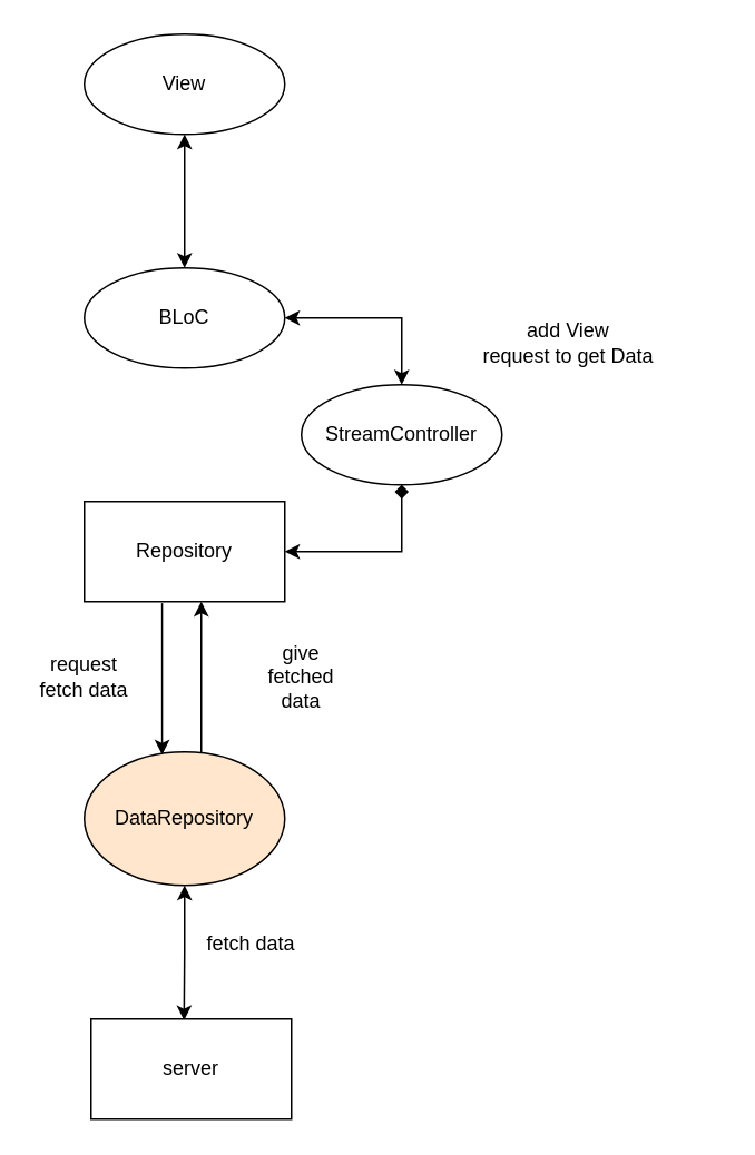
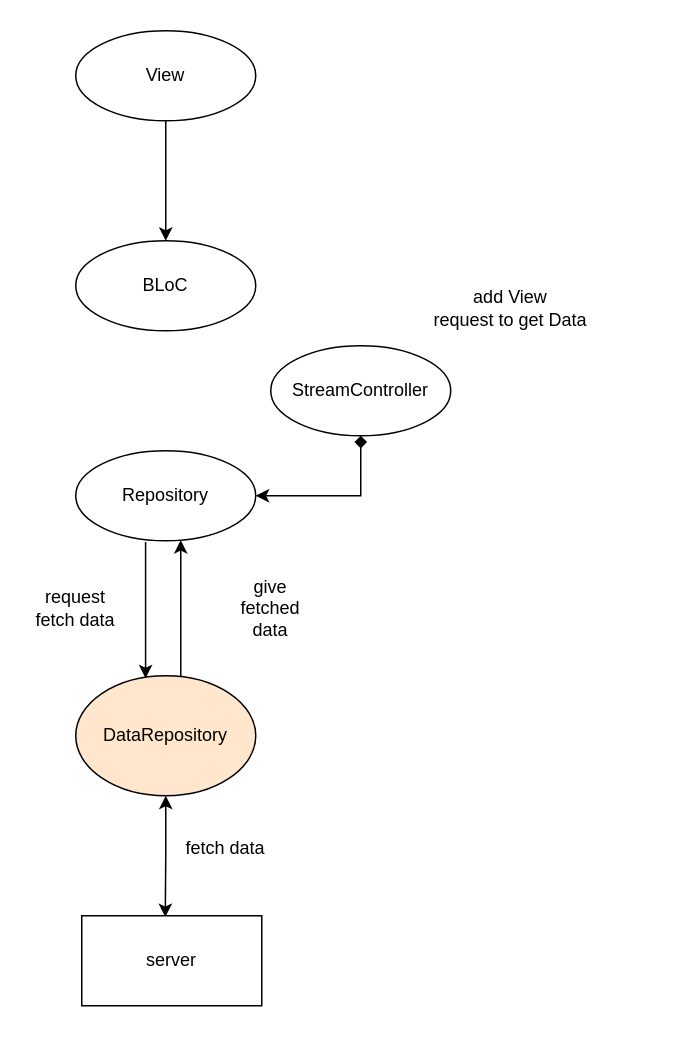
- <mxCell id="7" value="" style="edgeStyle=orthogonalEdgeStyle;rounded=0;orthogonalLoop=1;jettySize=auto;html=1;startArrow=classic;startFill=1;strokeColor=default;strokeWidth=1;" edge="1" parent="1" source="8" target="9"><mxGeometry relative="1" as="geometry" /></mxCell>
+ <mxCell id="7" value="" style="edgeStyle=orthogonalEdgeStyle;rounded=0;orthogonalLoop=1;jettySize=auto;html=1;startArrow=classic;startFill=1;strokeColor=default;strokeWidth=1;endArrow=none;" edge="1" parent="1" source="8" target="9"><mxGeometry relative="1" as="geometry" /></mxCell>
- <mxCell id="10" style="edgeStyle=orthogonalEdgeStyle;rounded=0;orthogonalLoop=1;jettySize=auto;html=1;entryX=1;entryY=0.5;entryDx=0;entryDy=0;startArrow=classic;startFill=1;strokeColor=default;strokeWidth=1;exitX=0.5;exitY=0;exitDx=0;exitDy=0;" edge="1" parent="1" source="11" target="8"><mxGeometry relative="1" as="geometry" /></mxCell>
- <mxCell id="6" value="Repository" style="whiteSpace=wrap;html=1;rounded=0;" vertex="1" parent="1"><mxGeometry x="50" y="300" width="120" height="60" as="geometry" /></mxCell>
+ <mxCell id="6" value="Repository" style="ellipse;whiteSpace=wrap;html=1;" vertex="1" parent="1"><mxGeometry x="50" y="300" width="120" height="60" as="geometry" /></mxCell>
